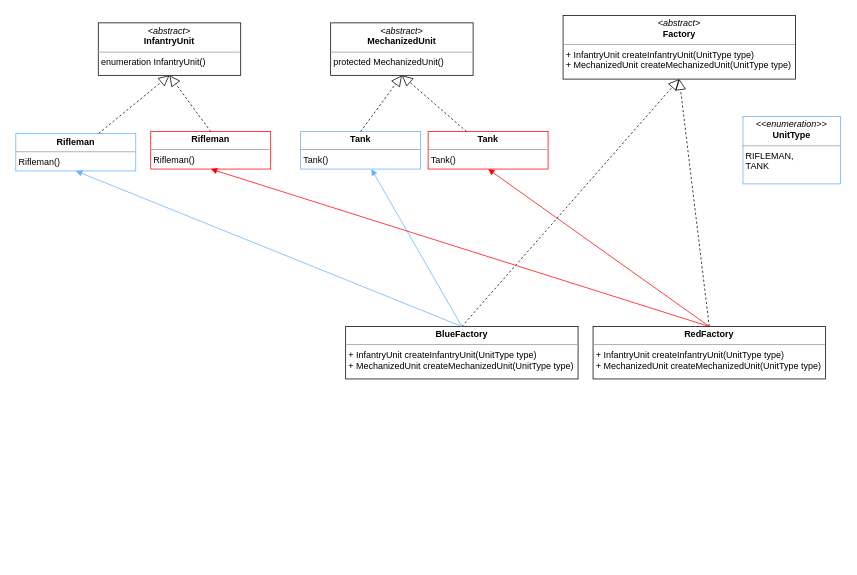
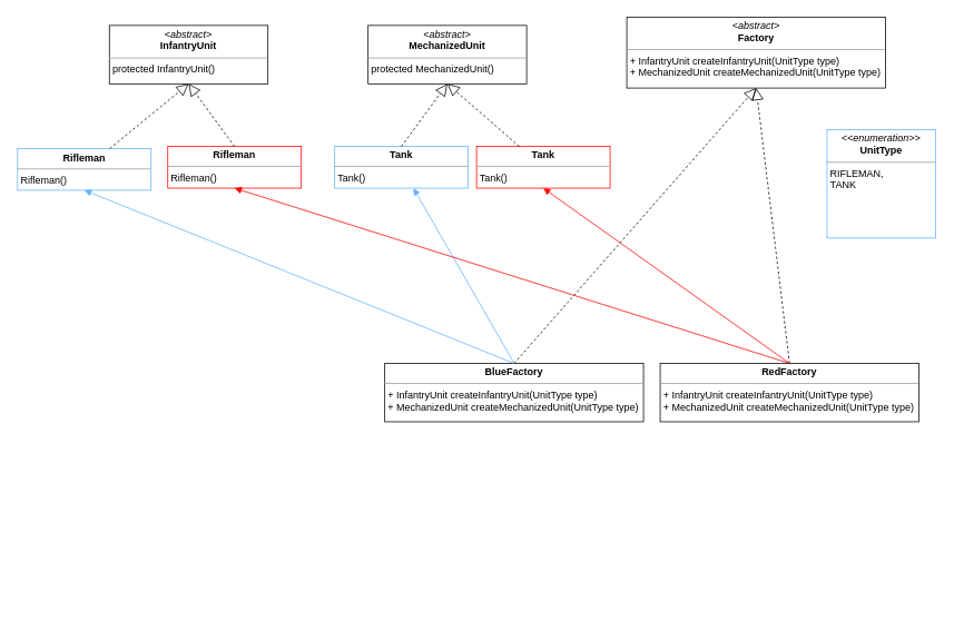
- <mxCell id="2" value="&lt;p style=&quot;margin: 0px ; margin-top: 4px ; text-align: center&quot;&gt;&lt;i&gt;&amp;lt;abstract&amp;gt;&lt;/i&gt;&lt;br&gt;&lt;b&gt;InfantryUnit&lt;/b&gt;&lt;/p&gt;&lt;hr size=&quot;1&quot;&gt;&lt;p style=&quot;margin: 0px ; margin-left: 4px&quot;&gt;enumeration InfantryUnit()&lt;/p&gt;" style="verticalAlign=top;align=left;overflow=fill;fontSize=12;fontFamily=Helvetica;html=1;" vertex="1" parent="1"><mxGeometry x="130" y="30" width="190" height="70" as="geometry" /></mxCell>
+ <mxCell id="2" value="&lt;p style=&quot;margin: 0px ; margin-top: 4px ; text-align: center&quot;&gt;&lt;i&gt;&amp;lt;abstract&amp;gt;&lt;/i&gt;&lt;br&gt;&lt;b&gt;InfantryUnit&lt;/b&gt;&lt;/p&gt;&lt;hr size=&quot;1&quot;&gt;&lt;p style=&quot;margin: 0px ; margin-left: 4px&quot;&gt;protected InfantryUnit()&lt;/p&gt;" style="verticalAlign=top;align=left;overflow=fill;fontSize=12;fontFamily=Helvetica;html=1;" vertex="1" parent="1"><mxGeometry x="130" y="30" width="190" height="70" as="geometry" /></mxCell>
- <mxCell id="28" value="&lt;p style=&quot;margin: 0px ; margin-top: 4px ; text-align: center&quot;&gt;&lt;i&gt;&amp;lt;&amp;lt;enumeration&amp;gt;&amp;gt;&lt;/i&gt;&lt;br&gt;&lt;b&gt;UnitType&lt;/b&gt;&lt;/p&gt;&lt;hr size=&quot;1&quot;&gt;&lt;p style=&quot;margin: 0px ; margin-left: 4px&quot;&gt;RIFLEMAN,&lt;/p&gt;&lt;p style=&quot;margin: 0px ; margin-left: 4px&quot;&gt;TANK&lt;/p&gt;" style="verticalAlign=top;align=left;overflow=fill;fontSize=12;fontFamily=Helvetica;html=1;strokeColor=#66B2FF;" vertex="1" parent="1"><mxGeometry x="990" y="154.8" width="130" height="90" as="geometry" /></mxCell>
+ <mxCell id="28" value="&lt;p style=&quot;margin: 0px ; margin-top: 4px ; text-align: center&quot;&gt;&lt;i&gt;&amp;lt;&amp;lt;enumeration&amp;gt;&amp;gt;&lt;/i&gt;&lt;br&gt;&lt;b&gt;UnitType&lt;/b&gt;&lt;/p&gt;&lt;hr size=&quot;1&quot;&gt;&lt;p style=&quot;margin: 0px ; margin-left: 4px&quot;&gt;RIFLEMAN,&lt;/p&gt;&lt;p style=&quot;margin: 0px ; margin-left: 4px&quot;&gt;TANK&lt;/p&gt;" style="verticalAlign=top;align=left;overflow=fill;fontSize=12;fontFamily=Helvetica;html=1;strokeColor=#66B2FF;" vertex="1" parent="1"><mxGeometry x="990" y="154.8" width="130" height="130" as="geometry" /></mxCell>
